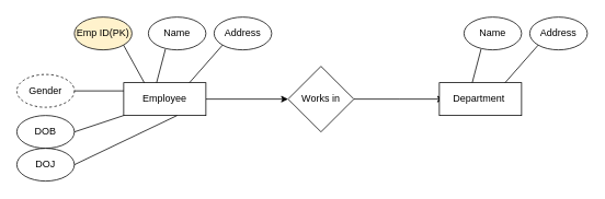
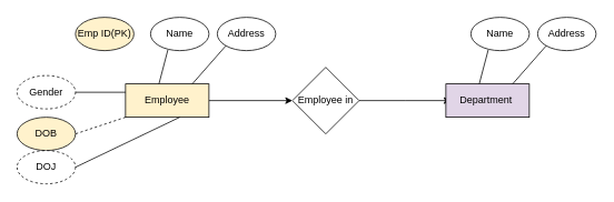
- <mxCell id="5" value="" style="endArrow=none;html=1;rounded=0;entryX=1;entryY=1;entryDx=0;entryDy=0;exitX=0.25;exitY=0;exitDx=0;exitDy=0;" edge="1" parent="1" source="3" target="4"><mxGeometry width="50" height="50" relative="1" as="geometry"><mxPoint x="380" y="290" as="sourcePoint" /><mxPoint x="430" y="240" as="targetPoint" /></mxGeometry></mxCell>
- <mxCell id="3" value="Employee" style="rounded=0;whiteSpace=wrap;html=1;" vertex="1" parent="1"><mxGeometry x="150" y="100" width="100" height="40" as="geometry" /></mxCell>
+ <mxCell id="3" value="Employee" style="rounded=0;whiteSpace=wrap;html=1;fillColor=#fff2cc;" vertex="1" parent="1"><mxGeometry x="150" y="100" width="100" height="40" as="geometry" /></mxCell>
- <mxCell id="17" value="Works in" style="rhombus;whiteSpace=wrap;html=1;" vertex="1" parent="1"><mxGeometry x="350" y="80" width="80" height="80" as="geometry" /></mxCell>
+ <mxCell id="17" value="Employee in" style="rhombus;whiteSpace=wrap;html=1;" vertex="1" parent="1"><mxGeometry x="350" y="80" width="80" height="80" as="geometry" /></mxCell>
- <mxCell id="18" value="Department&amp;nbsp;" style="rounded=0;whiteSpace=wrap;html=1;" vertex="1" parent="1"><mxGeometry x="534" y="100" width="100" height="40" as="geometry" /></mxCell>
+ <mxCell id="18" value="Department&amp;nbsp;" style="rounded=0;whiteSpace=wrap;html=1;fillColor=#e1d5e7;" vertex="1" parent="1"><mxGeometry x="534" y="100" width="100" height="40" as="geometry" /></mxCell>
- <mxCell id="13" value="" style="endArrow=none;html=1;rounded=0;entryX=1;entryY=0.5;entryDx=0;entryDy=0;exitX=0;exitY=1;exitDx=0;exitDy=0;" edge="1" parent="1" source="3" target="9"><mxGeometry width="50" height="50" relative="1" as="geometry"><mxPoint x="195" y="120" as="sourcePoint" /><mxPoint x="169.749" y="74.142" as="targetPoint" /></mxGeometry></mxCell>
+ <mxCell id="13" value="" style="endArrow=none;html=1;rounded=0;entryX=1;entryY=0.5;entryDx=0;entryDy=0;exitX=0;exitY=1;exitDx=0;exitDy=0;dashed=1;" edge="1" parent="1" source="3" target="9"><mxGeometry width="50" height="50" relative="1" as="geometry"><mxPoint x="195" y="120" as="sourcePoint" /><mxPoint x="169.749" y="74.142" as="targetPoint" /></mxGeometry></mxCell>
- <mxCell id="9" value="DOB" style="ellipse;whiteSpace=wrap;html=1;" vertex="1" parent="1"><mxGeometry x="20" y="140" width="70" height="40" as="geometry" /></mxCell>
+ <mxCell id="9" value="DOB" style="ellipse;whiteSpace=wrap;html=1;fillColor=#fff2cc;" vertex="1" parent="1"><mxGeometry x="20" y="140" width="70" height="40" as="geometry" /></mxCell>
- <mxCell id="10" value="DOJ" style="ellipse;whiteSpace=wrap;html=1;" vertex="1" parent="1"><mxGeometry x="20" y="180" width="70" height="40" as="geometry" /></mxCell>
+ <mxCell id="10" value="DOJ" style="ellipse;whiteSpace=wrap;html=1;dashed=1;" vertex="1" parent="1"><mxGeometry x="20" y="180" width="70" height="40" as="geometry" /></mxCell>
